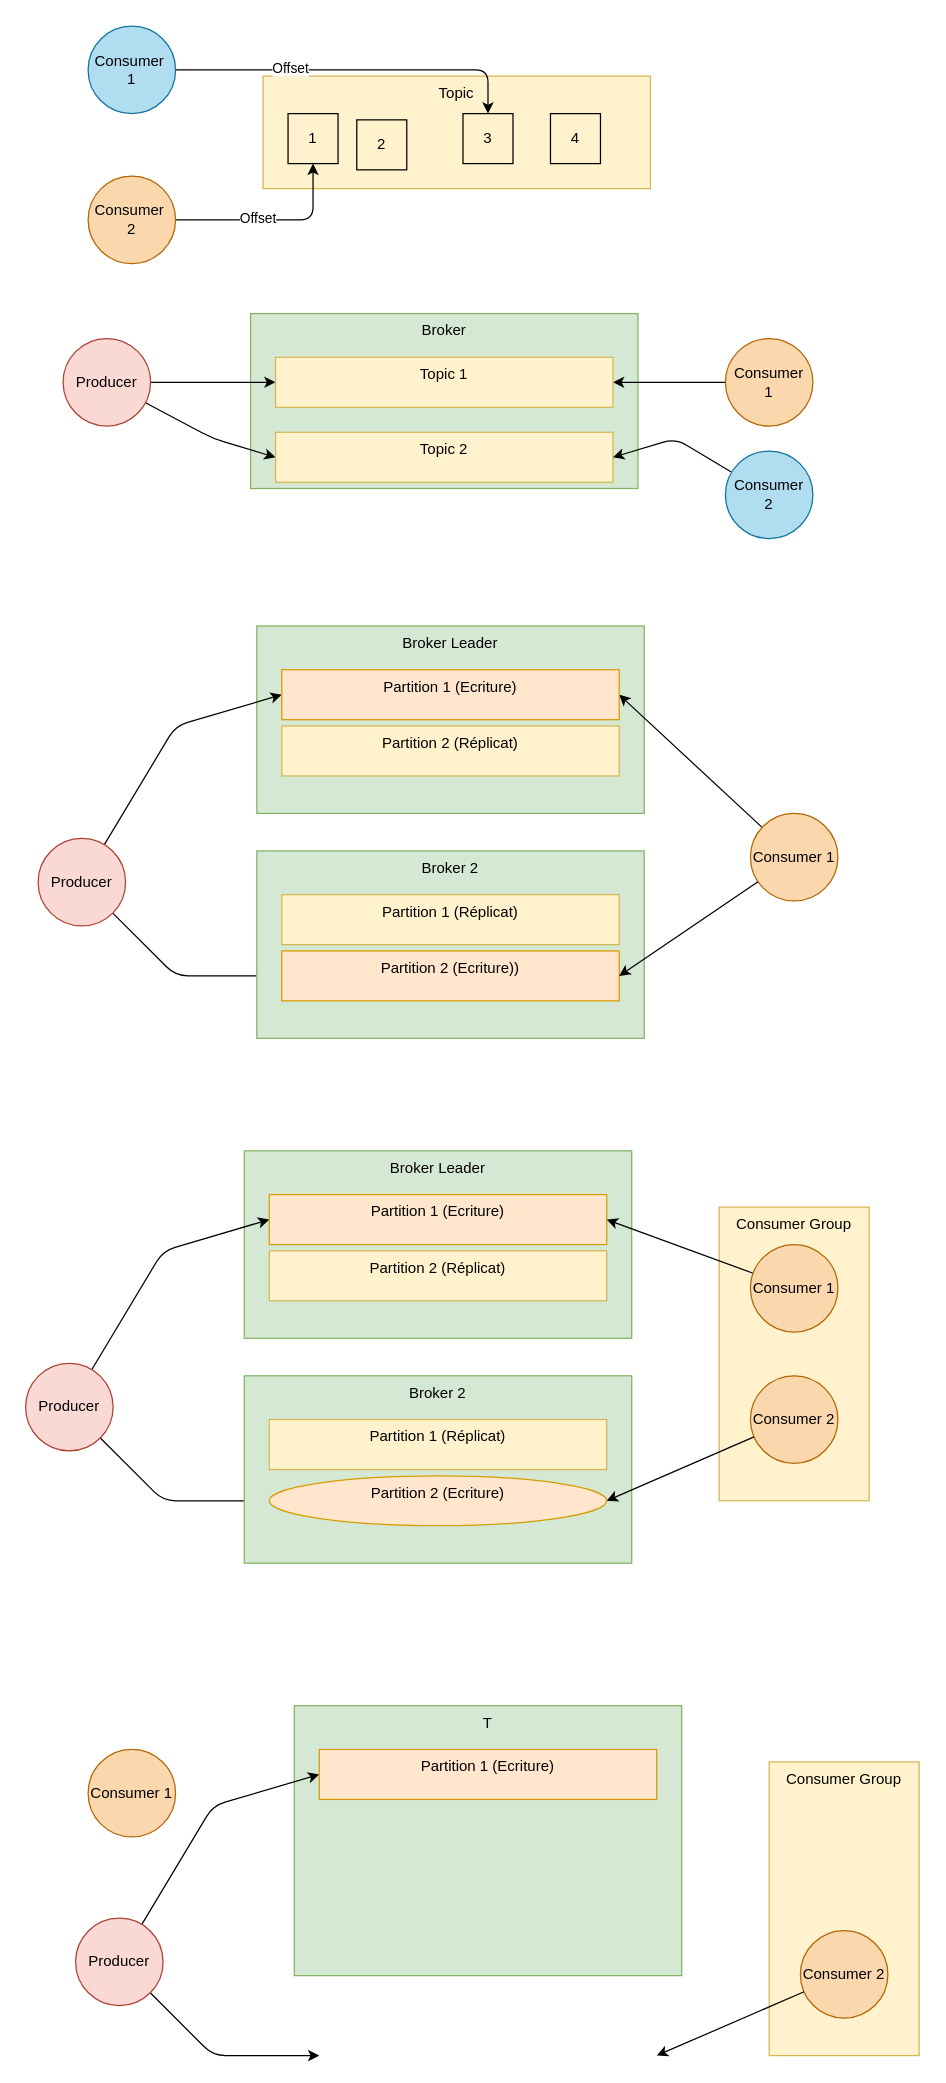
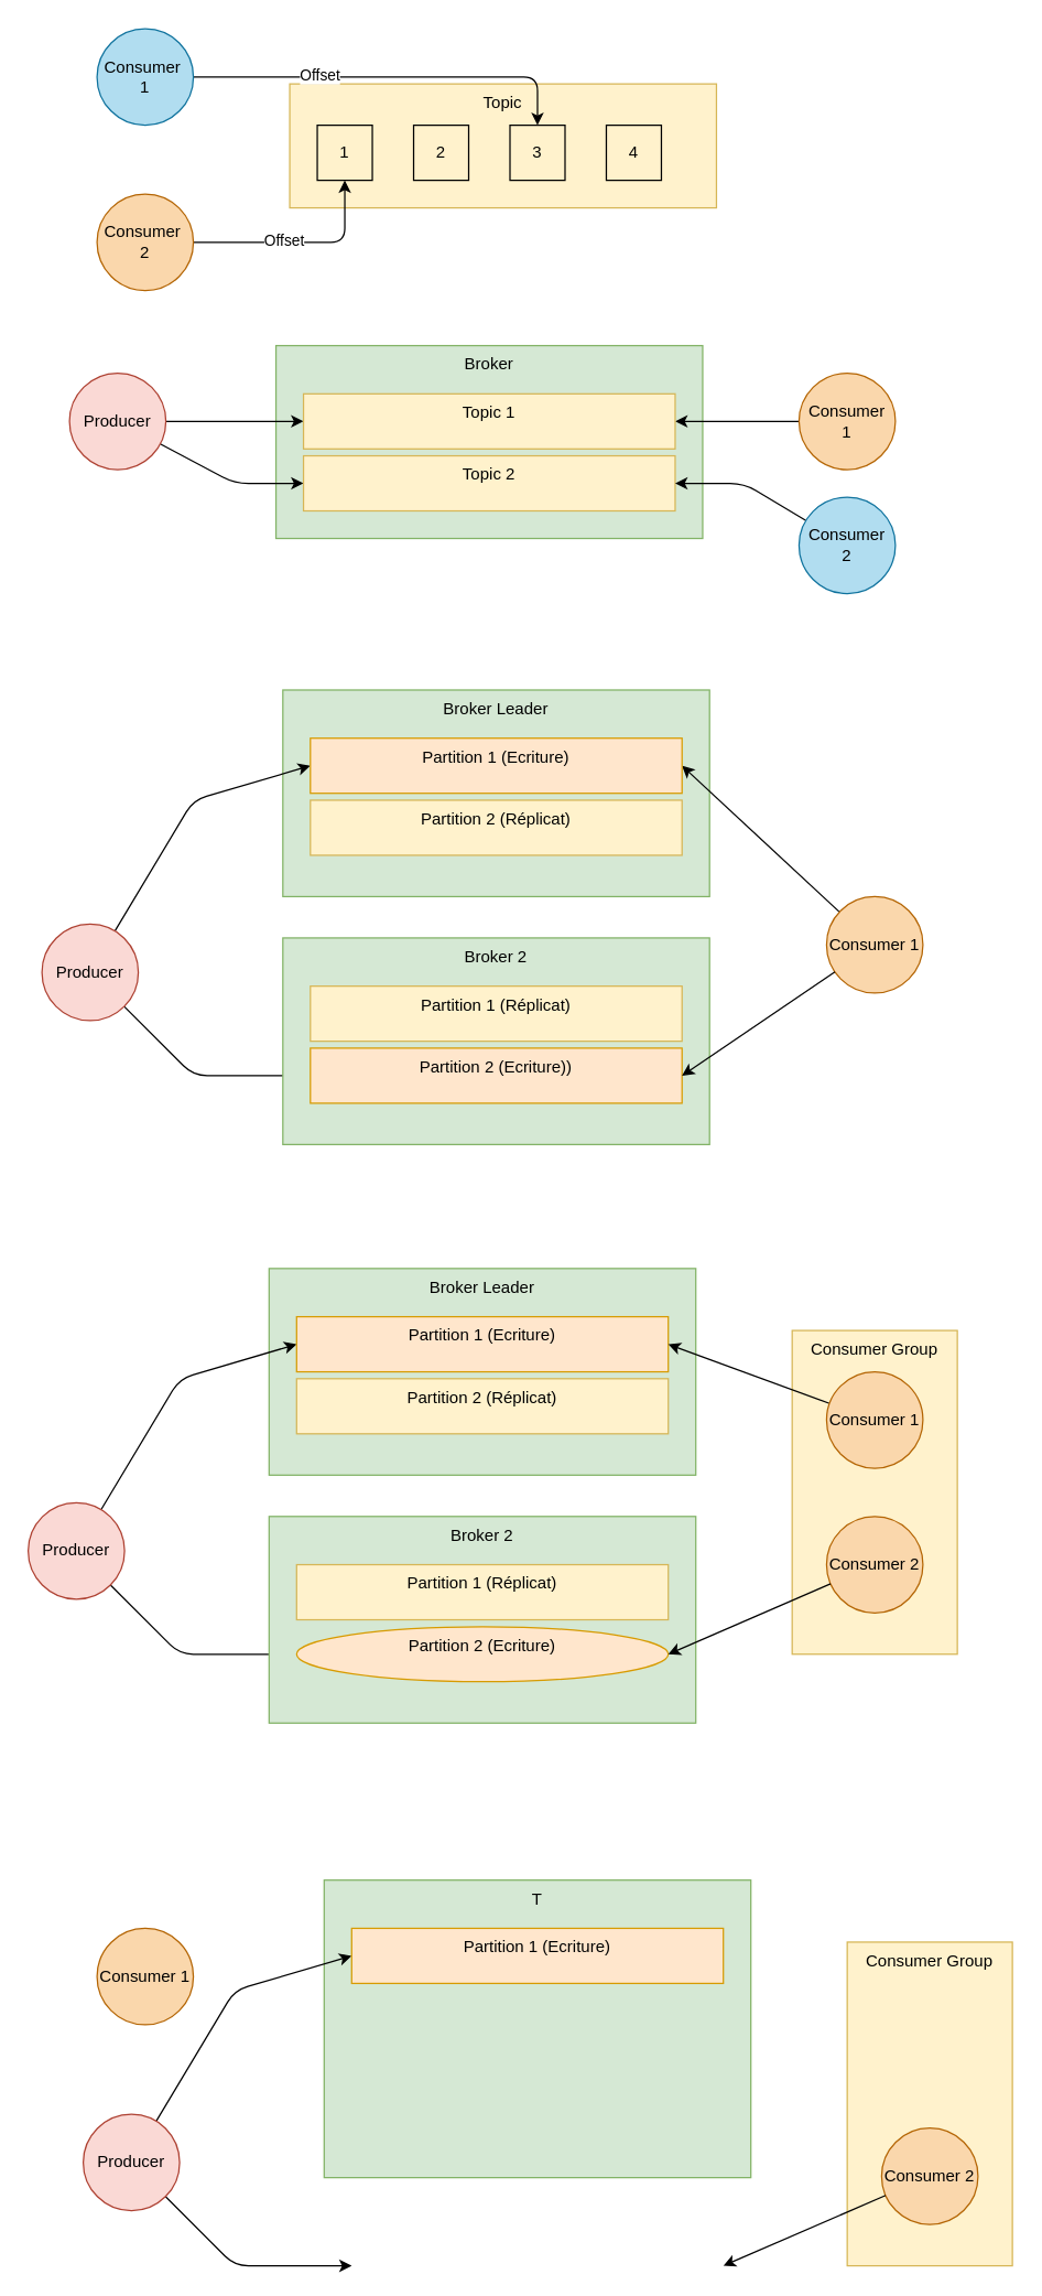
- <mxCell id="5" value="2" style="whiteSpace=wrap;html=1;aspect=fixed;fillColor=none;" vertex="1" parent="1"><mxGeometry x="285" y="95" width="40" height="40" as="geometry" /></mxCell>
+ <mxCell id="5" value="2" style="whiteSpace=wrap;html=1;aspect=fixed;fillColor=none;" vertex="1" parent="1"><mxGeometry x="300" y="90" width="40" height="40" as="geometry" /></mxCell>
- <mxCell id="21" value="Topic 2" style="whiteSpace=wrap;html=1;fillColor=#fff2cc;horizontal=1;verticalAlign=top;strokeColor=#d6b656;" vertex="1" parent="1"><mxGeometry x="220" y="345" width="270" height="40" as="geometry" /></mxCell>
+ <mxCell id="21" value="Topic 2" style="whiteSpace=wrap;html=1;fillColor=#fff2cc;horizontal=1;verticalAlign=top;strokeColor=#d6b656;" vertex="1" parent="1"><mxGeometry x="220" y="330" width="270" height="40" as="geometry" /></mxCell>
